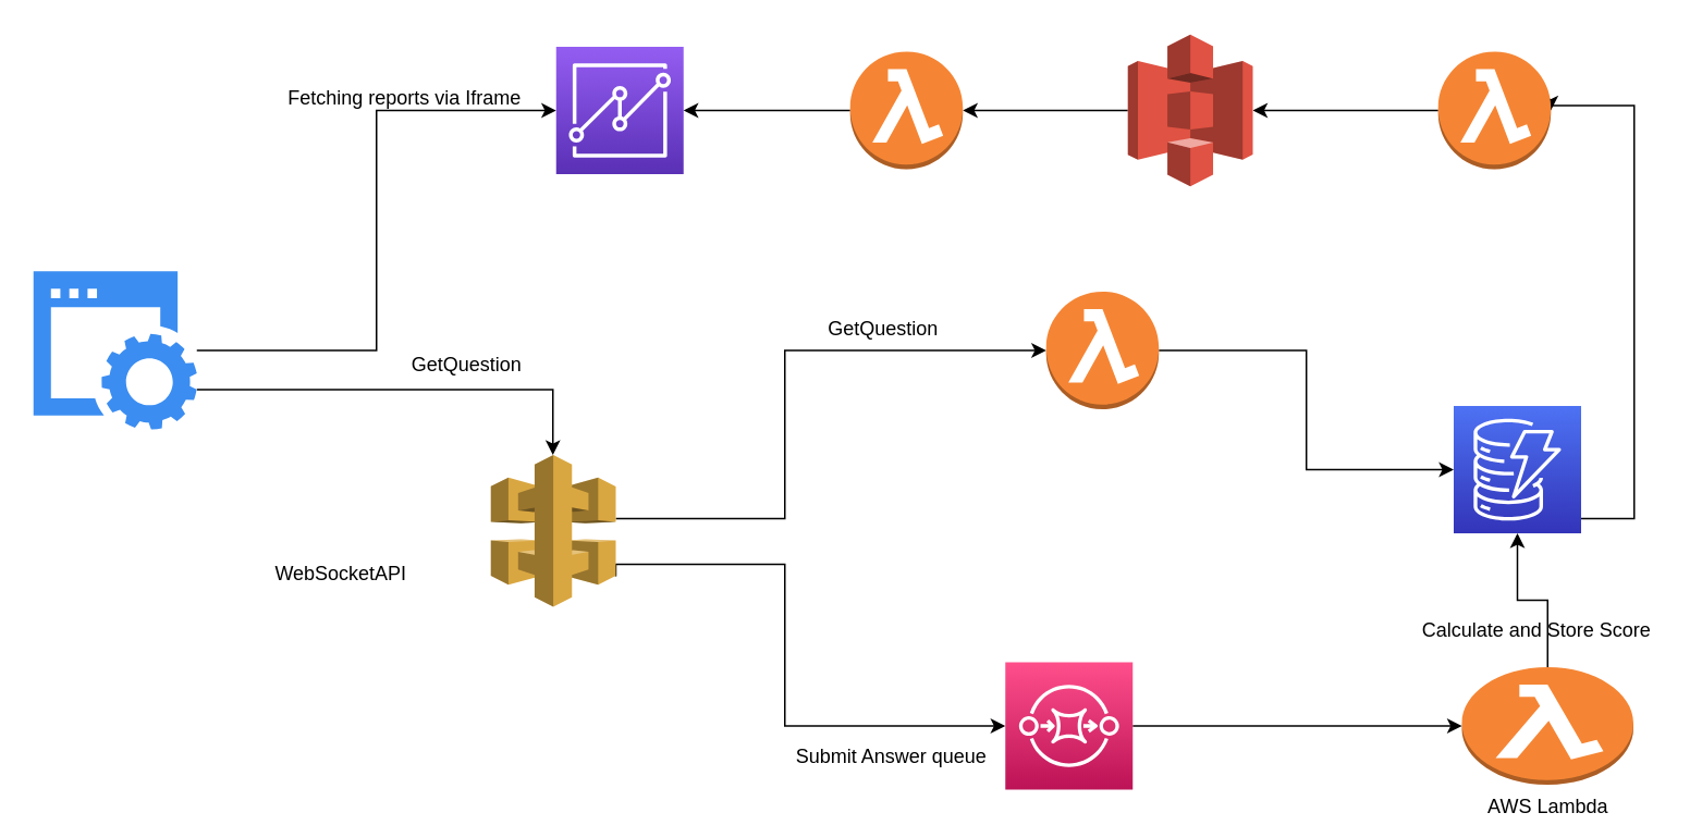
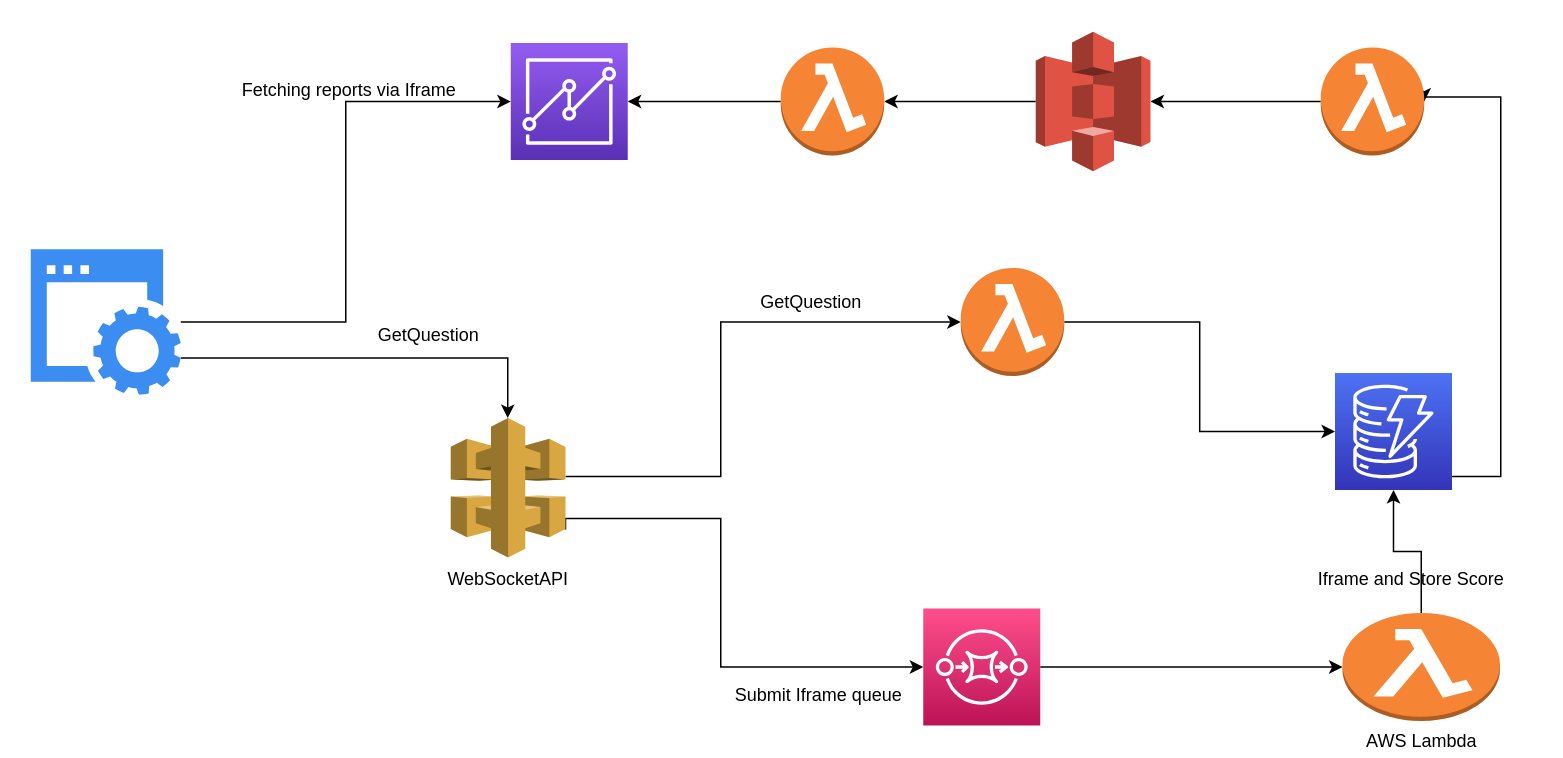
- <mxCell id="23" value="Fetching reports via Iframe" style="text;html=1;align=center;verticalAlign=middle;resizable=0;points=[];autosize=1;strokeColor=none;fillColor=none;" vertex="1" parent="1"><mxGeometry x="162" y="45" width="170" height="30" as="geometry" /></mxCell>
+ <mxCell id="23" value="Fetching reports via Iframe" style="text;html=1;align=center;verticalAlign=middle;resizable=0;points=[];autosize=1;strokeColor=none;fillColor=none;" vertex="1" parent="1"><mxGeometry x="147" y="45" width="170" height="30" as="geometry" /></mxCell>
- <mxCell id="26" value="WebSocketAPI" style="text;html=1;align=center;verticalAlign=middle;resizable=0;points=[];autosize=1;strokeColor=none;fillColor=none;" vertex="1" parent="1"><mxGeometry x="158.25" y="336" width="100" height="30" as="geometry" /></mxCell>
+ <mxCell id="26" value="WebSocketAPI" style="text;html=1;align=center;verticalAlign=middle;resizable=0;points=[];autosize=1;strokeColor=none;fillColor=none;" vertex="1" parent="1"><mxGeometry x="288.25" y="371" width="100" height="30" as="geometry" /></mxCell>
- <mxCell id="28" value="Calculate and Store Score" style="text;html=1;align=center;verticalAlign=middle;resizable=0;points=[];autosize=1;strokeColor=none;fillColor=none;" vertex="1" parent="1"><mxGeometry x="860" y="371" width="160" height="30" as="geometry" /></mxCell>
+ <mxCell id="28" value="Iframe and Store Score" style="text;html=1;align=center;verticalAlign=middle;resizable=0;points=[];autosize=1;strokeColor=none;fillColor=none;" vertex="1" parent="1"><mxGeometry x="860" y="371" width="160" height="30" as="geometry" /></mxCell>
- <mxCell id="27" value="Submit Answer queue" style="text;html=1;align=center;verticalAlign=middle;resizable=0;points=[];autosize=1;strokeColor=none;fillColor=none;" vertex="1" parent="1"><mxGeometry x="475" y="448" width="140" height="30" as="geometry" /></mxCell>
+ <mxCell id="27" value="Submit Iframe queue" style="text;html=1;align=center;verticalAlign=middle;resizable=0;points=[];autosize=1;strokeColor=none;fillColor=none;" vertex="1" parent="1"><mxGeometry x="475" y="448" width="140" height="30" as="geometry" /></mxCell>
